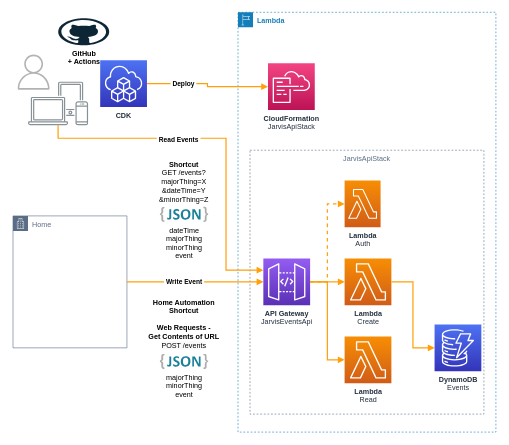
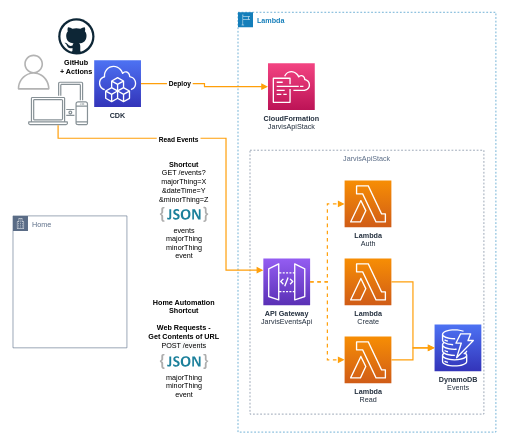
- <mxCell id="10" value="&lt;b&gt;GitHub&lt;br&gt;+ Actions&lt;/b&gt;" style="dashed=0;outlineConnect=0;html=1;align=center;labelPosition=center;verticalLabelPosition=bottom;verticalAlign=top;shape=mxgraph.weblogos.github" parent="1" vertex="1"><mxGeometry x="96.2" y="30" width="85" height="45" as="geometry" /></mxCell>
+ <mxCell id="10" value="&lt;b&gt;GitHub&lt;br&gt;+ Actions&lt;/b&gt;" style="dashed=0;outlineConnect=0;html=1;align=center;labelPosition=center;verticalLabelPosition=bottom;verticalAlign=top;shape=mxgraph.weblogos.github" parent="1" vertex="1"><mxGeometry x="96.2" y="30" width="60.5" height="60.5" as="geometry" /></mxCell>
- <mxCell id="8" value="&lt;b&gt;CDK&lt;/b&gt;" style="sketch=0;points=[[0,0,0],[0.25,0,0],[0.5,0,0],[0.75,0,0],[1,0,0],[0,1,0],[0.25,1,0],[0.5,1,0],[0.75,1,0],[1,1,0],[0,0.25,0],[0,0.5,0],[0,0.75,0],[1,0.25,0],[1,0.5,0],[1,0.75,0]];outlineConnect=0;fontColor=#232F3E;gradientColor=#4D72F3;gradientDirection=north;fillColor=#3334B9;strokeColor=#ffffff;dashed=0;verticalLabelPosition=bottom;verticalAlign=top;align=center;html=1;fontSize=12;fontStyle=0;aspect=fixed;shape=mxgraph.aws4.resourceIcon;resIcon=mxgraph.aws4.cloud_development_kit;" parent="1" vertex="1"><mxGeometry x="166.2" y="100" width="78" height="78" as="geometry" /></mxCell>
+ <mxCell id="8" value="&lt;b&gt;CDK&lt;/b&gt;" style="sketch=0;points=[[0,0,0],[0.25,0,0],[0.5,0,0],[0.75,0,0],[1,0,0],[0,1,0],[0.25,1,0],[0.5,1,0],[0.75,1,0],[1,1,0],[0,0.25,0],[0,0.5,0],[0,0.75,0],[1,0.25,0],[1,0.5,0],[1,0.75,0]];outlineConnect=0;fontColor=#232F3E;gradientColor=#4D72F3;gradientDirection=north;fillColor=#3334B9;strokeColor=#ffffff;dashed=0;verticalLabelPosition=bottom;verticalAlign=top;align=center;html=1;fontSize=12;fontStyle=0;aspect=fixed;shape=mxgraph.aws4.resourceIcon;resIcon=mxgraph.aws4.cloud_development_kit;" parent="1" vertex="1"><mxGeometry x="156.2" y="100" width="78" height="78" as="geometry" /></mxCell>
- <mxCell id="6" value="&lt;b&gt;Lambda&lt;/b&gt;&lt;br&gt;Auth" style="sketch=0;points=[[0,0,0],[0.25,0,0],[0.5,0,0],[0.75,0,0],[1,0,0],[0,1,0],[0.25,1,0],[0.5,1,0],[0.75,1,0],[1,1,0],[0,0.25,0],[0,0.5,0],[0,0.75,0],[1,0.25,0],[1,0.5,0],[1,0.75,0]];outlineConnect=0;fontColor=#232F3E;gradientColor=#F78E04;gradientDirection=north;fillColor=#D05C17;strokeColor=#ffffff;dashed=0;verticalLabelPosition=bottom;verticalAlign=top;align=center;html=1;fontSize=12;fontStyle=0;aspect=fixed;shape=mxgraph.aws4.resourceIcon;resIcon=mxgraph.aws4.lambda;" parent="1" vertex="1"><mxGeometry x="573.74" y="300.5" width="60" height="78" as="geometry" /></mxCell>
+ <mxCell id="6" value="&lt;b&gt;Lambda&lt;/b&gt;&lt;br&gt;Auth" style="sketch=0;points=[[0,0,0],[0.25,0,0],[0.5,0,0],[0.75,0,0],[1,0,0],[0,1,0],[0.25,1,0],[0.5,1,0],[0.75,1,0],[1,1,0],[0,0.25,0],[0,0.5,0],[0,0.75,0],[1,0.25,0],[1,0.5,0],[1,0.75,0]];outlineConnect=0;fontColor=#232F3E;gradientColor=#F78E04;gradientDirection=north;fillColor=#D05C17;strokeColor=#ffffff;dashed=0;verticalLabelPosition=bottom;verticalAlign=top;align=center;html=1;fontSize=12;fontStyle=0;aspect=fixed;shape=mxgraph.aws4.resourceIcon;resIcon=mxgraph.aws4.lambda;" parent="1" vertex="1"><mxGeometry x="573.74" y="300.5" width="78" height="78" as="geometry" /></mxCell>
- <mxCell id="31" value="&lt;font style=&quot;font-size: 12px&quot;&gt;dateTime&lt;br&gt;majorThing&lt;br&gt;minorThing&lt;br&gt;event&lt;/font&gt;" style="dashed=0;outlineConnect=0;html=1;align=center;labelPosition=center;verticalLabelPosition=bottom;verticalAlign=top;shape=mxgraph.weblogos.json_2;fontSize=12;fillColor=default;" parent="30" vertex="1"><mxGeometry x="44.8" y="84.3" width="80.4" height="25.2" as="geometry" /></mxCell>
+ <mxCell id="31" value="&lt;font style=&quot;font-size: 12px&quot;&gt;events&lt;br&gt;majorThing&lt;br&gt;minorThing&lt;br&gt;event&lt;/font&gt;" style="dashed=0;outlineConnect=0;html=1;align=center;labelPosition=center;verticalLabelPosition=bottom;verticalAlign=top;shape=mxgraph.weblogos.json_2;fontSize=12;fillColor=default;" parent="30" vertex="1"><mxGeometry x="44.8" y="84.3" width="80.4" height="25.2" as="geometry" /></mxCell>
- <mxCell id="23" value="" style="html=1;endArrow=block;elbow=vertical;startArrow=none;endFill=1;strokeColor=#FF9F0A;fontSize=12;entryX=0;entryY=0.5;entryDx=0;entryDy=0;entryPerimeter=0;rounded=0;exitX=1;exitY=0.5;exitDx=0;exitDy=0;strokeWidth=2;" parent="1" source="4" target="5" edge="1"><mxGeometry width="100" relative="1" as="geometry"><mxPoint x="524.24" y="548.5" as="sourcePoint" /><mxPoint x="581.74" y="678.5" as="targetPoint" /></mxGeometry></mxCell>
- <mxCell id="24" value="&lt;b&gt;&amp;nbsp;Write Event&lt;/b&gt;&amp;nbsp;" style="edgeLabel;html=1;align=center;verticalAlign=middle;resizable=0;points=[];" parent="23" vertex="1" connectable="0"><mxGeometry x="0.286" y="2" relative="1" as="geometry"><mxPoint x="-51" y="2" as="offset" /></mxGeometry></mxCell>
- <mxCell id="17" value="" style="edgeStyle=orthogonalEdgeStyle;html=1;endArrow=block;elbow=vertical;startArrow=none;endFill=1;strokeColor=#FF9F0A;rounded=0;fontSize=12;entryX=0;entryY=0.5;entryDx=0;entryDy=0;entryPerimeter=0;exitX=1;exitY=0.5;exitDx=0;exitDy=0;exitPerimeter=0;strokeWidth=2;" parent="1" source="5" target="11" edge="1"><mxGeometry width="100" relative="1" as="geometry"><mxPoint x="526.24" y="479.5" as="sourcePoint" /><mxPoint x="583.74" y="349.5" as="targetPoint" /></mxGeometry></mxCell>
- <mxCell id="18" value="" style="edgeStyle=orthogonalEdgeStyle;html=1;endArrow=block;elbow=vertical;startArrow=none;endFill=1;strokeColor=#FF9F0A;rounded=0;fontSize=12;entryX=0;entryY=0.5;entryDx=0;entryDy=0;entryPerimeter=0;exitX=1;exitY=0.5;exitDx=0;exitDy=0;exitPerimeter=0;strokeWidth=2;" parent="1" source="5" target="12" edge="1"><mxGeometry width="100" relative="1" as="geometry"><mxPoint x="526.24" y="479.5" as="sourcePoint" /><mxPoint x="583.74" y="479.5" as="targetPoint" /></mxGeometry></mxCell>
+ <mxCell id="18" value="" style="edgeStyle=orthogonalEdgeStyle;html=1;endArrow=block;elbow=vertical;startArrow=none;endFill=1;strokeColor=#FF9F0A;rounded=0;fontSize=12;entryX=0;entryY=0.5;entryDx=0;entryDy=0;entryPerimeter=0;exitX=1;exitY=0.5;exitDx=0;exitDy=0;exitPerimeter=0;strokeWidth=2;dashed=1;" parent="1" source="5" target="12" edge="1"><mxGeometry width="100" relative="1" as="geometry"><mxPoint x="526.24" y="479.5" as="sourcePoint" /><mxPoint x="583.74" y="479.5" as="targetPoint" /></mxGeometry></mxCell>
+ <mxCell id="20" value="" style="edgeStyle=orthogonalEdgeStyle;html=1;endArrow=block;elbow=vertical;startArrow=none;endFill=1;strokeColor=#FF9F0A;rounded=0;fontSize=12;entryX=0;entryY=0.5;entryDx=0;entryDy=0;entryPerimeter=0;exitX=1;exitY=0.5;exitDx=0;exitDy=0;exitPerimeter=0;strokeWidth=2;" parent="1" source="12" target="7" edge="1"><mxGeometry width="100" relative="1" as="geometry"><mxPoint x="661.74" y="479.5" as="sourcePoint" /><mxPoint x="718.74" y="544.5" as="targetPoint" /></mxGeometry></mxCell>
